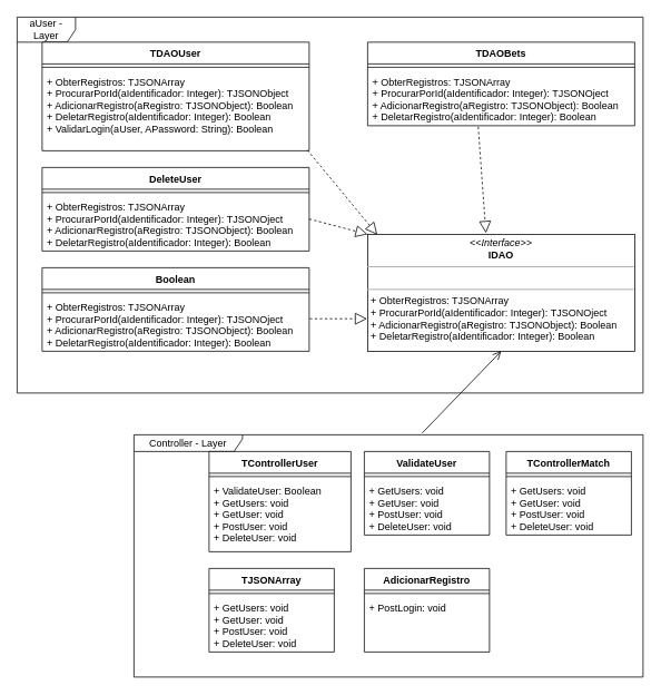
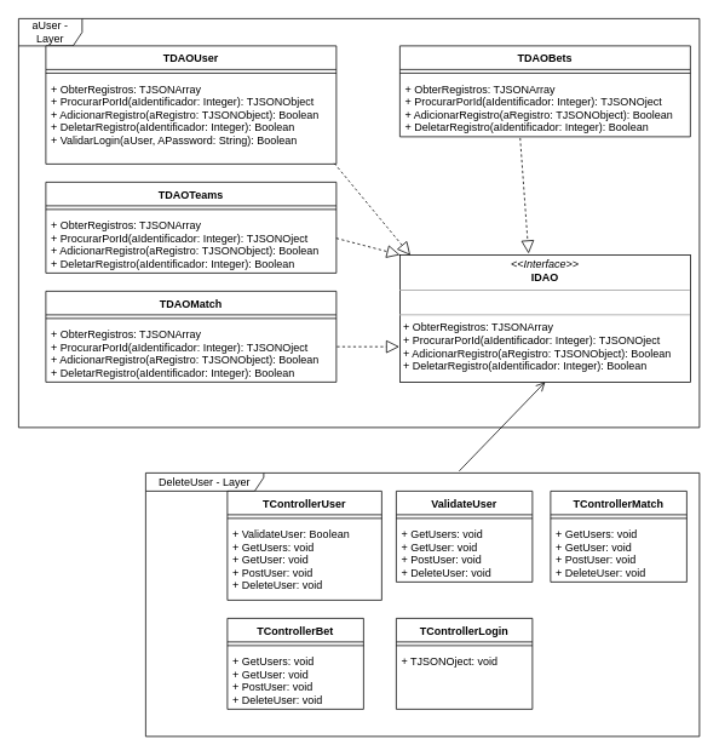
- <mxCell id="6" value="DeleteUser" style="swimlane;fontStyle=1;align=center;verticalAlign=top;childLayout=stackLayout;horizontal=1;startSize=26;horizontalStack=0;resizeParent=1;resizeParentMax=0;resizeLast=0;collapsible=1;marginBottom=0;" vertex="1" parent="1"><mxGeometry x="50" y="200" width="320" height="100" as="geometry"><mxRectangle x="10" y="10" width="100" height="30" as="alternateBounds" /></mxGeometry></mxCell>
+ <mxCell id="6" value="TDAOTeams" style="swimlane;fontStyle=1;align=center;verticalAlign=top;childLayout=stackLayout;horizontal=1;startSize=26;horizontalStack=0;resizeParent=1;resizeParentMax=0;resizeLast=0;collapsible=1;marginBottom=0;" vertex="1" parent="1"><mxGeometry x="50" y="200" width="320" height="100" as="geometry"><mxRectangle x="10" y="10" width="100" height="30" as="alternateBounds" /></mxGeometry></mxCell>
- <mxCell id="9" value="Boolean" style="swimlane;fontStyle=1;align=center;verticalAlign=top;childLayout=stackLayout;horizontal=1;startSize=26;horizontalStack=0;resizeParent=1;resizeParentMax=0;resizeLast=0;collapsible=1;marginBottom=0;" vertex="1" parent="1"><mxGeometry x="50" y="320" width="320" height="100" as="geometry"><mxRectangle x="10" y="10" width="100" height="30" as="alternateBounds" /></mxGeometry></mxCell>
+ <mxCell id="9" value="TDAOMatch" style="swimlane;fontStyle=1;align=center;verticalAlign=top;childLayout=stackLayout;horizontal=1;startSize=26;horizontalStack=0;resizeParent=1;resizeParentMax=0;resizeLast=0;collapsible=1;marginBottom=0;" vertex="1" parent="1"><mxGeometry x="50" y="320" width="320" height="100" as="geometry"><mxRectangle x="10" y="10" width="100" height="30" as="alternateBounds" /></mxGeometry></mxCell>
- <mxCell id="20" value="Controller - Layer" style="shape=umlFrame;whiteSpace=wrap;html=1;pointerEvents=0;width=130;height=20;" vertex="1" parent="1"><mxGeometry x="160" y="520" width="610" height="290" as="geometry" /></mxCell>
+ <mxCell id="20" value="DeleteUser - Layer" style="shape=umlFrame;whiteSpace=wrap;html=1;pointerEvents=0;width=130;height=20;" vertex="1" parent="1"><mxGeometry x="160" y="520" width="610" height="290" as="geometry" /></mxCell>
- <mxCell id="24" value="TJSONArray" style="swimlane;fontStyle=1;align=center;verticalAlign=top;childLayout=stackLayout;horizontal=1;startSize=26;horizontalStack=0;resizeParent=1;resizeParentMax=0;resizeLast=0;collapsible=1;marginBottom=0;" vertex="1" parent="1"><mxGeometry x="250" y="680" width="150" height="100" as="geometry"><mxRectangle x="10" y="10" width="100" height="30" as="alternateBounds" /></mxGeometry></mxCell>
+ <mxCell id="24" value="TControllerBet" style="swimlane;fontStyle=1;align=center;verticalAlign=top;childLayout=stackLayout;horizontal=1;startSize=26;horizontalStack=0;resizeParent=1;resizeParentMax=0;resizeLast=0;collapsible=1;marginBottom=0;" vertex="1" parent="1"><mxGeometry x="250" y="680" width="150" height="100" as="geometry"><mxRectangle x="10" y="10" width="100" height="30" as="alternateBounds" /></mxGeometry></mxCell>
- <mxCell id="33" value="AdicionarRegistro" style="swimlane;fontStyle=1;align=center;verticalAlign=top;childLayout=stackLayout;horizontal=1;startSize=26;horizontalStack=0;resizeParent=1;resizeParentMax=0;resizeLast=0;collapsible=1;marginBottom=0;" vertex="1" parent="1"><mxGeometry x="436" y="680" width="150" height="100" as="geometry"><mxRectangle x="10" y="10" width="100" height="30" as="alternateBounds" /></mxGeometry></mxCell>
+ <mxCell id="33" value="TControllerLogin" style="swimlane;fontStyle=1;align=center;verticalAlign=top;childLayout=stackLayout;horizontal=1;startSize=26;horizontalStack=0;resizeParent=1;resizeParentMax=0;resizeLast=0;collapsible=1;marginBottom=0;" vertex="1" parent="1"><mxGeometry x="436" y="680" width="150" height="100" as="geometry"><mxRectangle x="10" y="10" width="100" height="30" as="alternateBounds" /></mxGeometry></mxCell>
- <mxCell id="35" value="+ PostLogin: void&#10;&#10;" style="text;strokeColor=none;fillColor=none;align=left;verticalAlign=top;spacingLeft=4;spacingRight=4;overflow=hidden;rotatable=0;points=[[0,0.5],[1,0.5]];portConstraint=eastwest;" vertex="1" parent="33"><mxGeometry y="34" width="150" height="66" as="geometry" /></mxCell>
+ <mxCell id="35" value="+ TJSONOject: void&#10;&#10;" style="text;strokeColor=none;fillColor=none;align=left;verticalAlign=top;spacingLeft=4;spacingRight=4;overflow=hidden;rotatable=0;points=[[0,0.5],[1,0.5]];portConstraint=eastwest;" vertex="1" parent="33"><mxGeometry y="34" width="150" height="66" as="geometry" /></mxCell>
